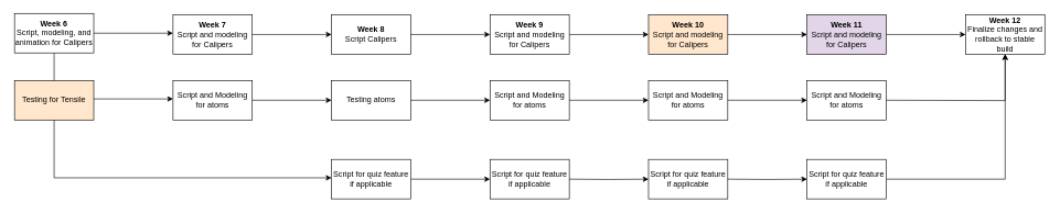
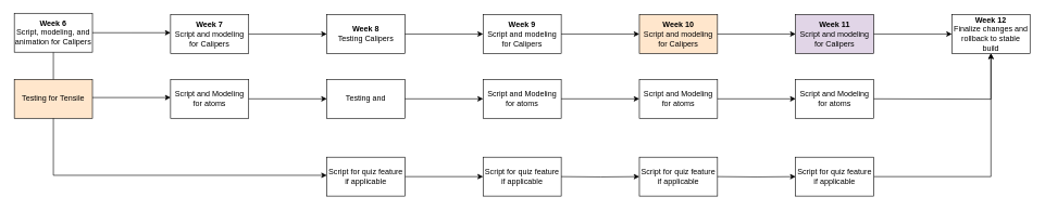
- <mxCell id="10" value="&lt;b&gt;Week 8&lt;br&gt;&lt;/b&gt;Script Calipers" style="rounded=0;whiteSpace=wrap;html=1;" parent="1" vertex="1"><mxGeometry x="500" y="22" width="120" height="60" as="geometry" /></mxCell>
+ <mxCell id="10" value="&lt;b&gt;Week 8&lt;br&gt;&lt;/b&gt;Testing Calipers" style="rounded=0;whiteSpace=wrap;html=1;" parent="1" vertex="1"><mxGeometry x="500" y="22" width="120" height="60" as="geometry" /></mxCell>
- <mxCell id="8" value="Testing atoms" style="rounded=0;whiteSpace=wrap;html=1;" parent="1" vertex="1"><mxGeometry x="500" y="122" width="120" height="60" as="geometry" /></mxCell>
+ <mxCell id="8" value="Testing and" style="rounded=0;whiteSpace=wrap;html=1;" parent="1" vertex="1"><mxGeometry x="500" y="122" width="120" height="60" as="geometry" /></mxCell>
